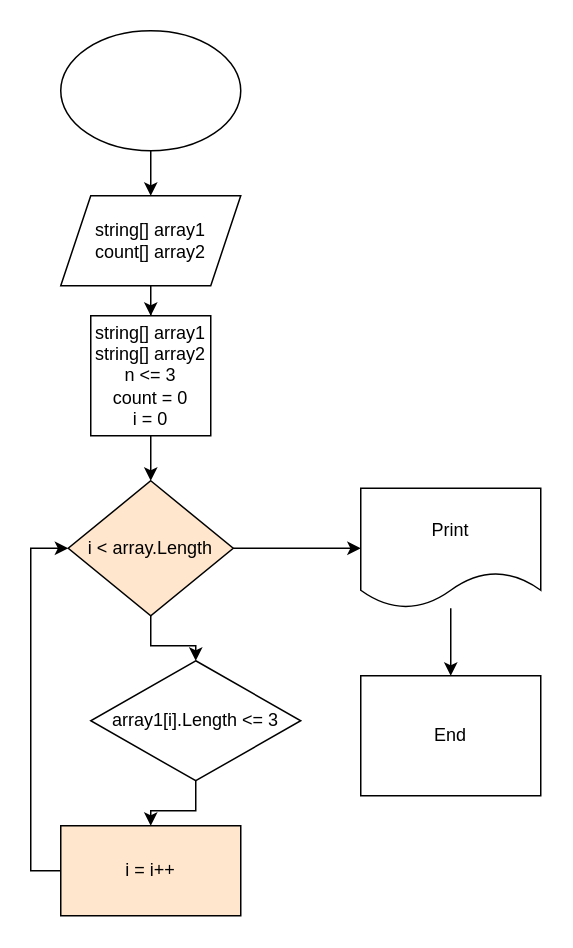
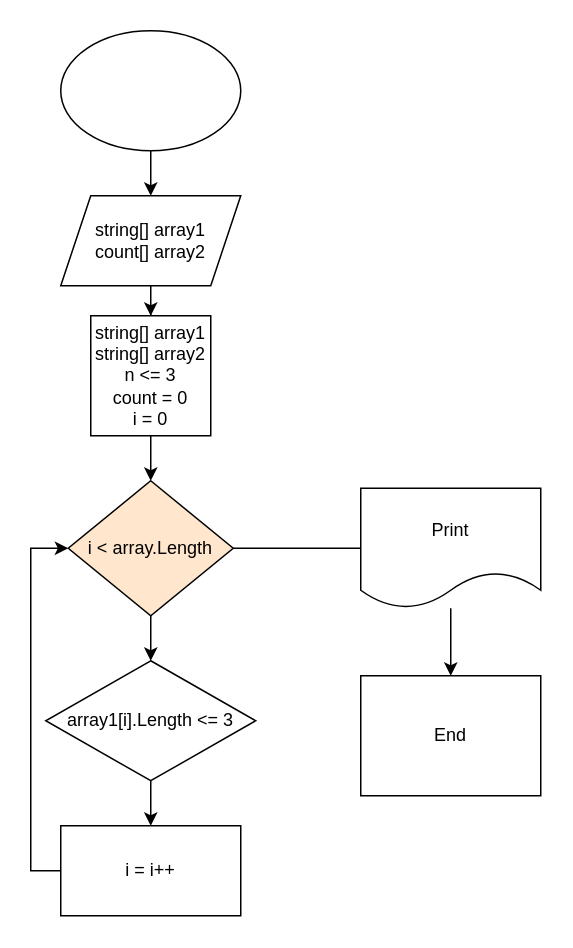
- <mxCell id="9" value="" style="edgeStyle=orthogonalEdgeStyle;rounded=0;orthogonalLoop=1;jettySize=auto;html=1;" edge="1" parent="1" source="10" target="16"><mxGeometry relative="1" as="geometry" /></mxCell>
+ <mxCell id="9" value="" style="edgeStyle=orthogonalEdgeStyle;rounded=0;orthogonalLoop=1;jettySize=auto;html=1;endArrow=none;" edge="1" parent="1" source="10" target="16"><mxGeometry relative="1" as="geometry" /></mxCell>
- <mxCell id="12" value="array1[i].Length &amp;lt;= 3" style="rhombus;whiteSpace=wrap;html=1;" vertex="1" parent="1"><mxGeometry x="60" y="440" width="140" height="80" as="geometry" /></mxCell>
+ <mxCell id="12" value="array1[i].Length &amp;lt;= 3" style="rhombus;whiteSpace=wrap;html=1;" vertex="1" parent="1"><mxGeometry x="30" y="440" width="140" height="80" as="geometry" /></mxCell>
- <mxCell id="14" value="i = i++" style="rounded=0;whiteSpace=wrap;html=1;fillColor=#ffe6cc;" vertex="1" parent="1"><mxGeometry x="40" y="550" width="120" height="60" as="geometry" /></mxCell>
+ <mxCell id="14" value="i = i++" style="rounded=0;whiteSpace=wrap;html=1;" vertex="1" parent="1"><mxGeometry x="40" y="550" width="120" height="60" as="geometry" /></mxCell>
